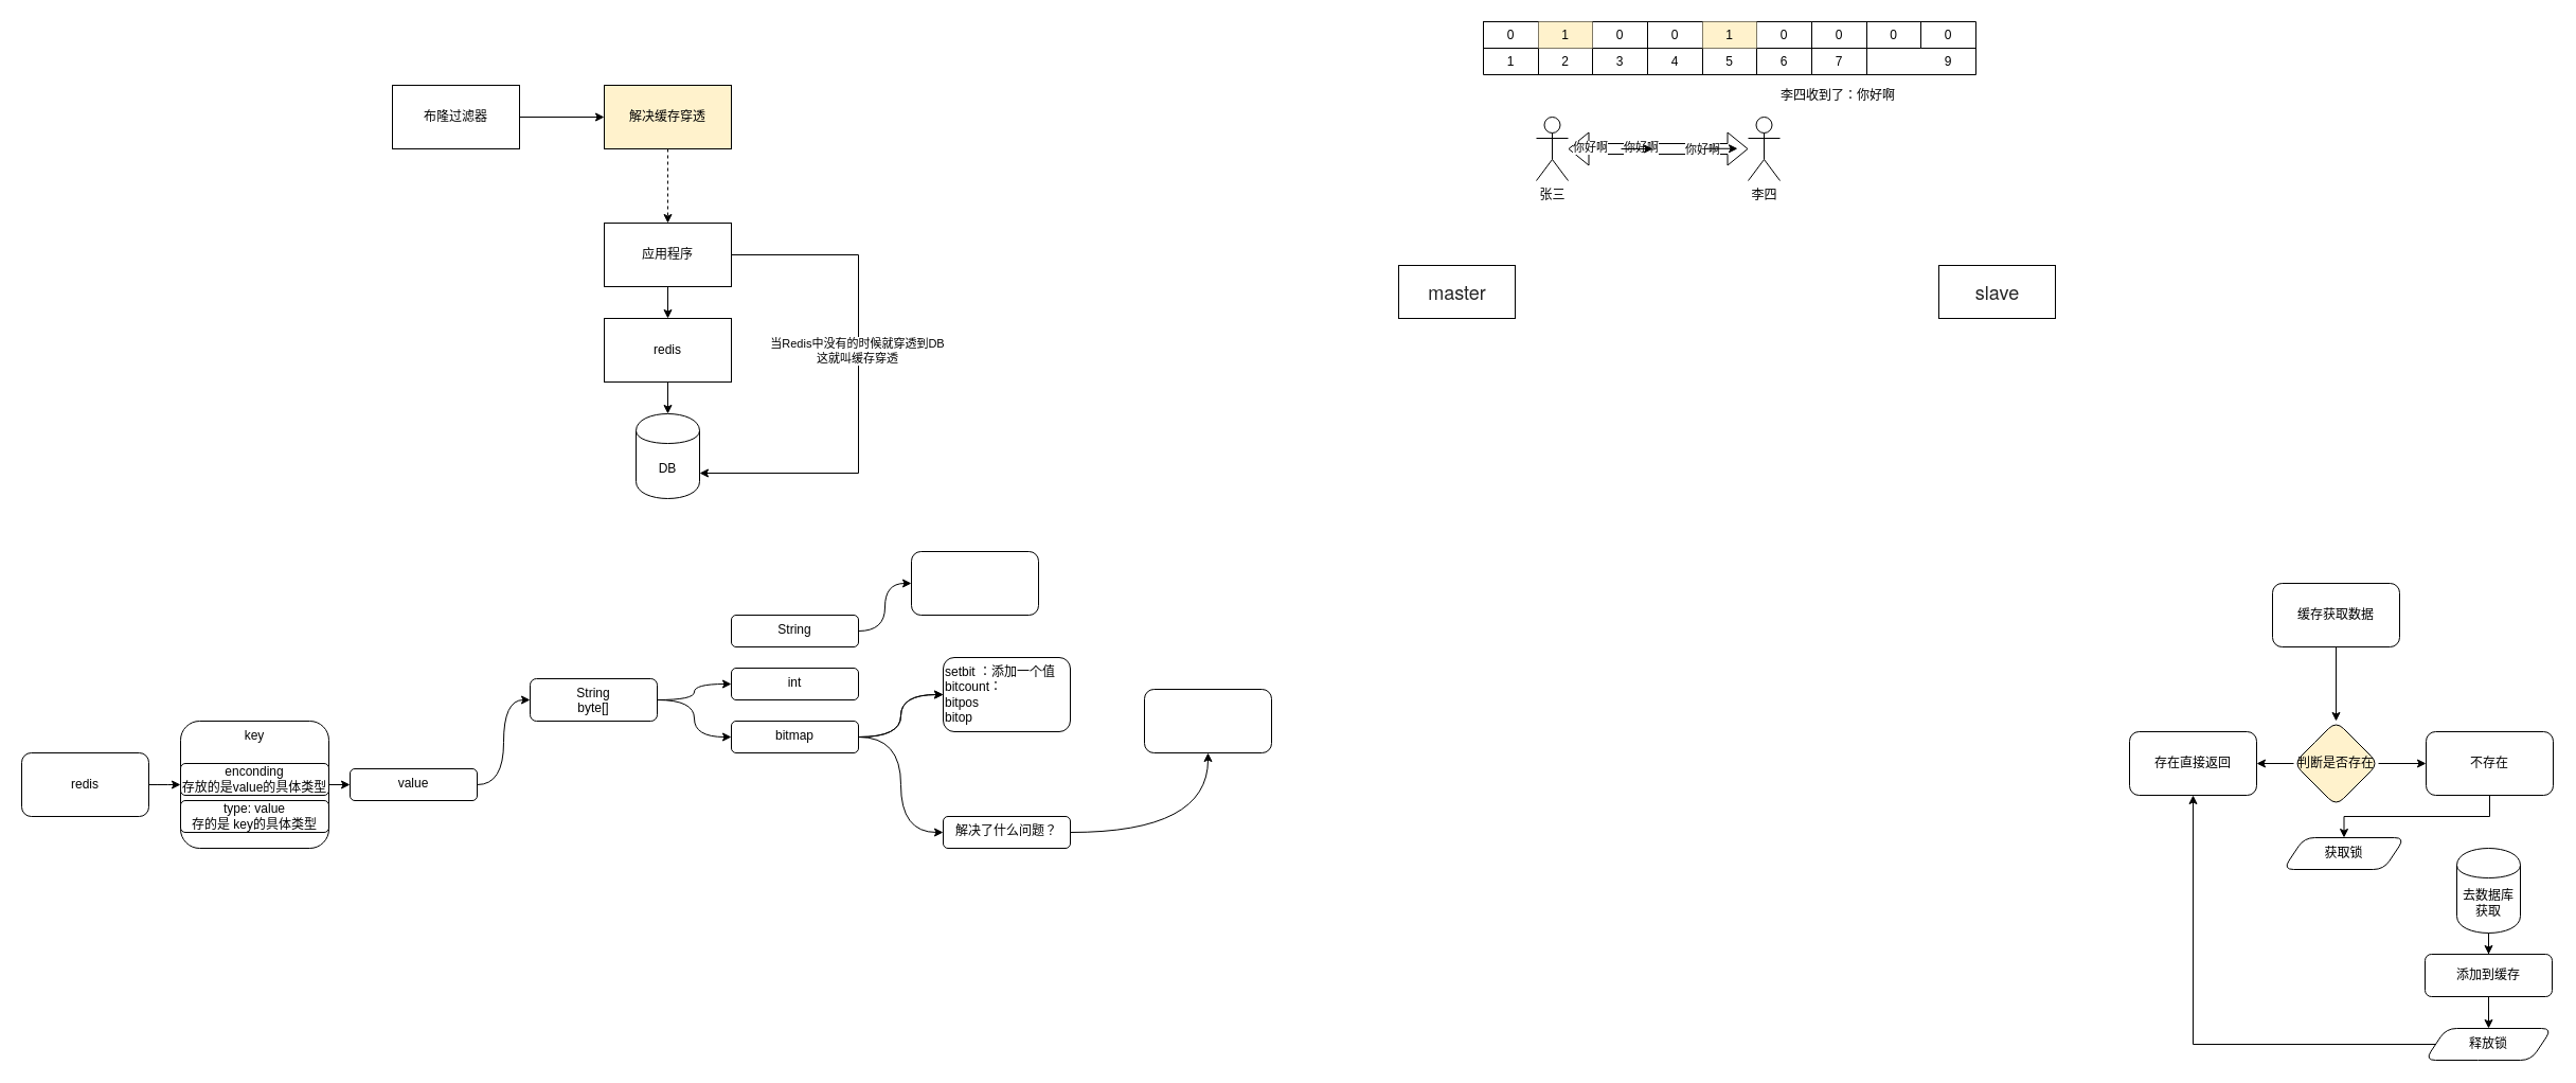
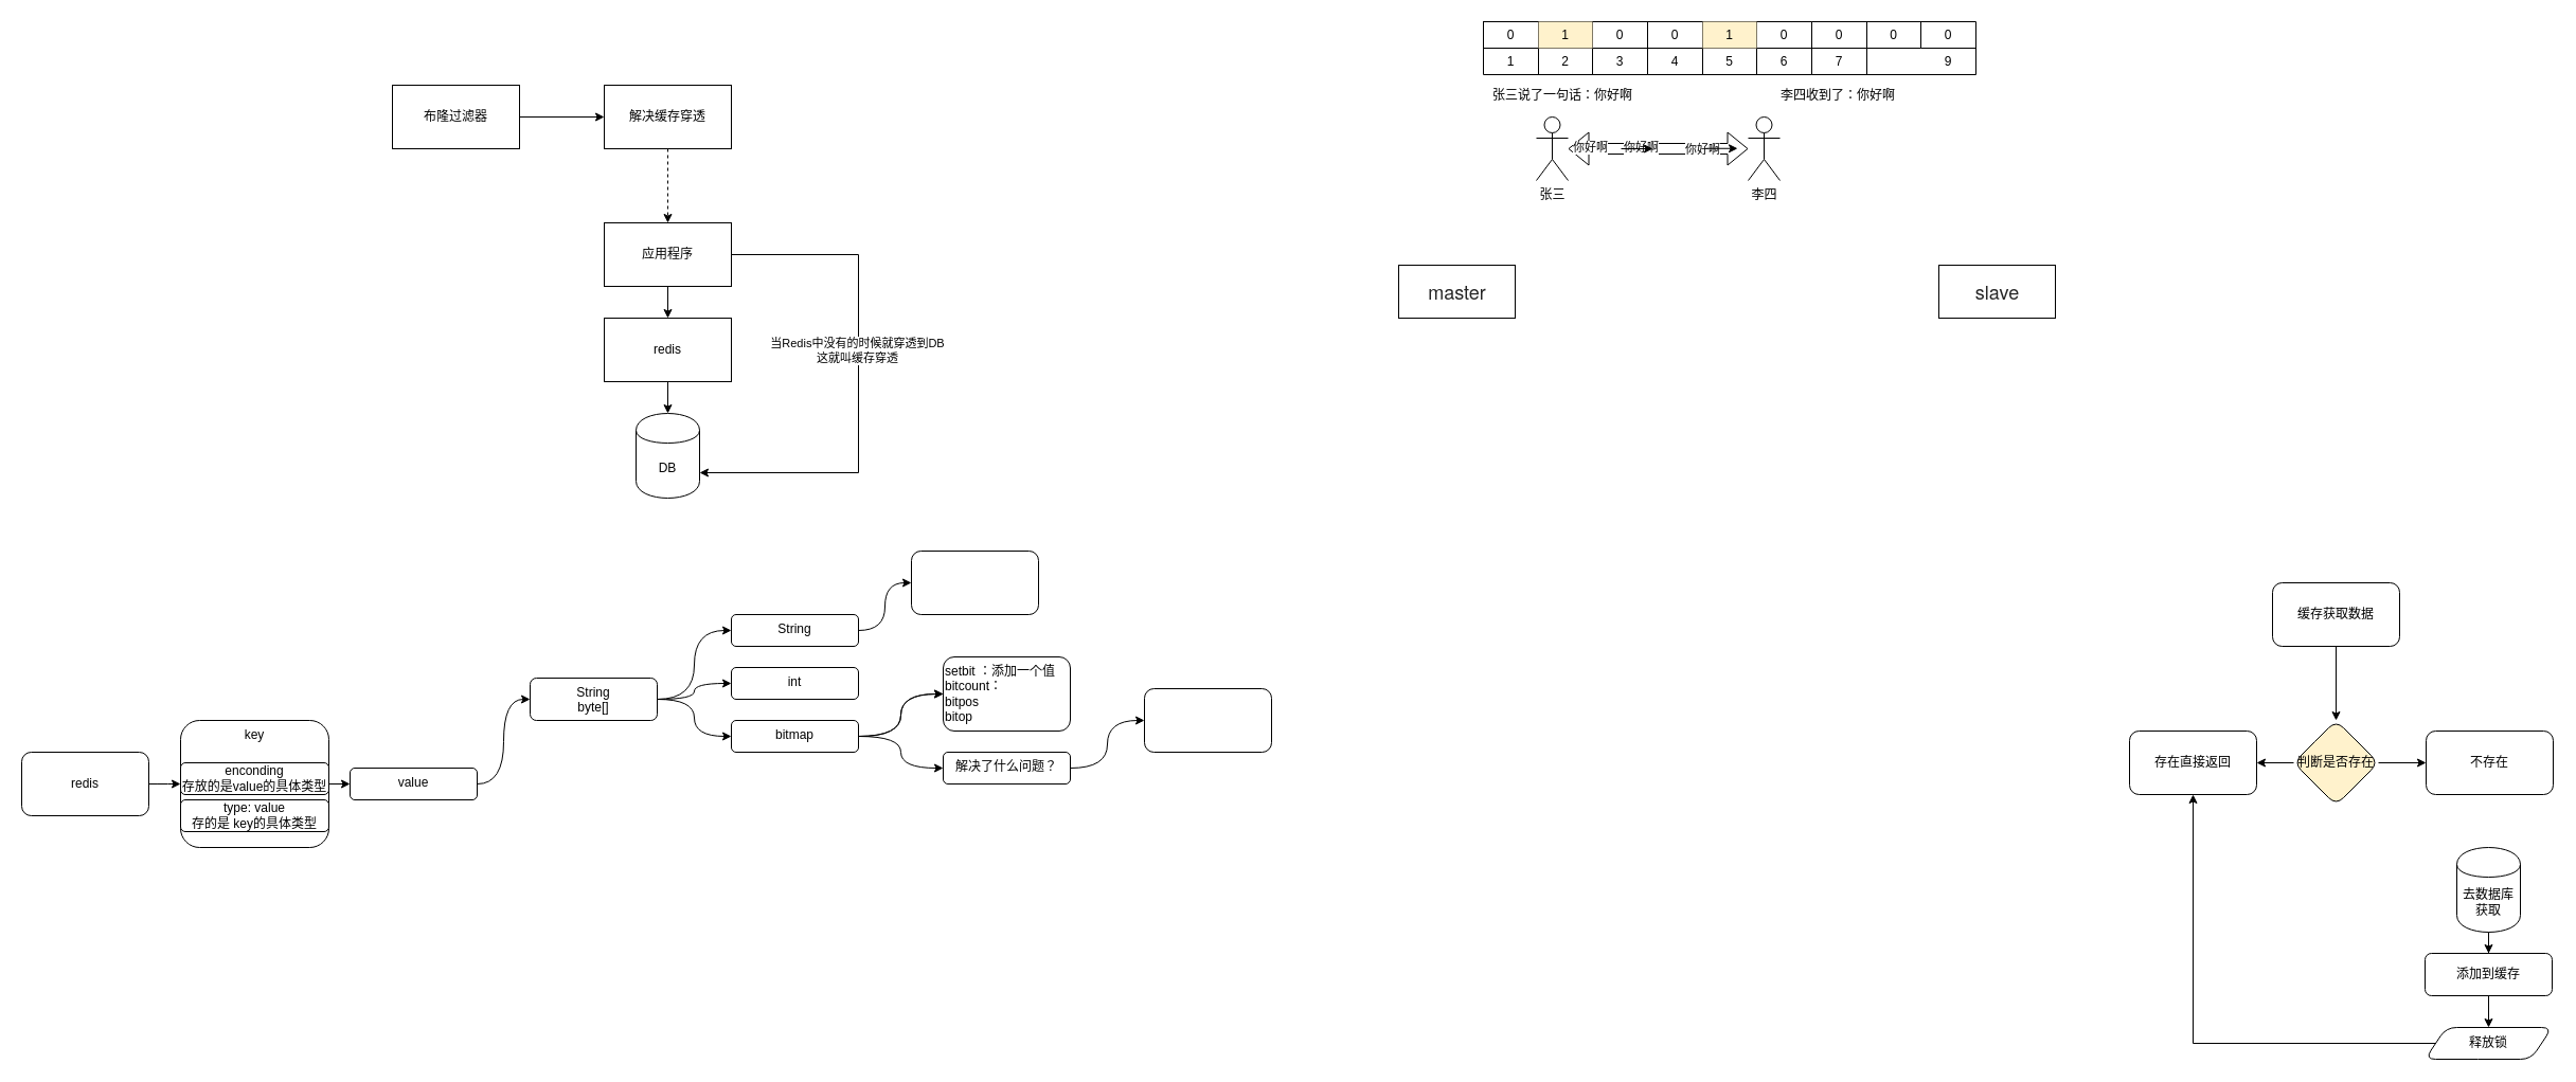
+ <mxCell id="8" value="张三说了一句话：你好啊" style="text;html=1;strokeColor=none;fillColor=none;align=center;verticalAlign=middle;whiteSpace=wrap;rounded=0;" parent="1" vertex="1"><mxGeometry x="1400" y="80" width="150" height="20" as="geometry" /></mxCell>
- <mxCell id="84" value="解决缓存穿透" style="rounded=0;whiteSpace=wrap;html=1;fillColor=#fff2cc;" vertex="1" parent="1"><mxGeometry x="570" y="80" width="120" height="60" as="geometry" /></mxCell>
+ <mxCell id="84" value="解决缓存穿透" style="rounded=0;whiteSpace=wrap;html=1;" vertex="1" parent="1"><mxGeometry x="570" y="80" width="120" height="60" as="geometry" /></mxCell>
+ <mxCell id="63" style="edgeStyle=orthogonalEdgeStyle;orthogonalLoop=1;jettySize=auto;html=1;entryX=0;entryY=0.5;entryDx=0;entryDy=0;curved=1;" edge="1" parent="1" source="64" target="66"><mxGeometry relative="1" as="geometry" /></mxCell>
- <mxCell id="18" value="" style="edgeStyle=orthogonalEdgeStyle;rounded=0;orthogonalLoop=1;jettySize=auto;html=1;exitX=0.5;exitY=1;exitDx=0;exitDy=0;" parent="1" source="19" target="24" edge="1"><mxGeometry relative="1" as="geometry" /></mxCell>
- <mxCell id="79" value="解决了什么问题？" style="whiteSpace=wrap;html=1;verticalAlign=top;rounded=1;" vertex="1" parent="1"><mxGeometry x="890" y="770" width="120" height="30" as="geometry" /></mxCell>
+ <mxCell id="79" value="解决了什么问题？" style="whiteSpace=wrap;html=1;verticalAlign=top;rounded=1;" vertex="1" parent="1"><mxGeometry x="890" y="710" width="120" height="30" as="geometry" /></mxCell>
- <mxCell id="24" value="获取锁" style="shape=parallelogram;perimeter=parallelogramPerimeter;whiteSpace=wrap;html=1;fixedSize=1;rounded=1;" parent="1" vertex="1"><mxGeometry x="2155" y="790" width="115" height="30" as="geometry" /></mxCell>
